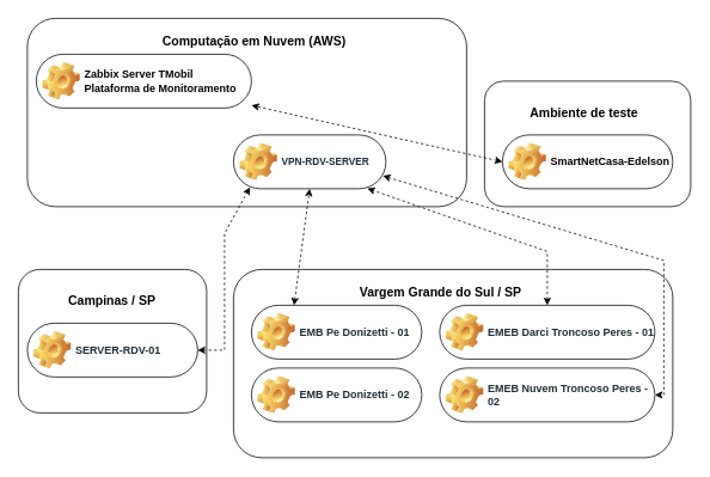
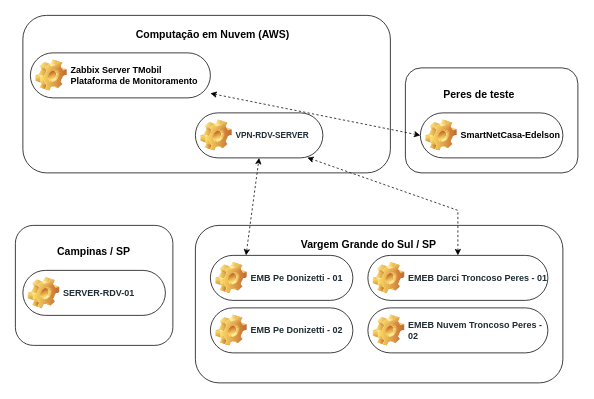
- <mxCell id="13" value="Zabbix Server TMobil&lt;br&gt;Plataforma de Monitoramento" style="label;whiteSpace=wrap;html=1;image=img/clipart/Gear_128x128.png;arcSize=50;" vertex="1" parent="1"><mxGeometry x="40" y="60" width="240" height="60" as="geometry" /></mxCell>
+ <mxCell id="13" value="Zabbix Server TMobil&lt;br&gt;Plataforma de Monitoramento" style="label;whiteSpace=wrap;html=1;image=img/clipart/Gear_128x128.png;arcSize=50;" vertex="1" parent="1"><mxGeometry x="40" y="70" width="240" height="60" as="geometry" /></mxCell>
- <mxCell id="17" value="Ambiente de teste" style="text;strokeColor=none;fillColor=none;spacingLeft=4;spacingRight=4;overflow=hidden;rotatable=0;points=[[0,0.5],[1,0.5]];portConstraint=eastwest;fontSize=14;fontStyle=1" vertex="1" parent="1"><mxGeometry x="585" y="110" width="157" height="30" as="geometry" /></mxCell>
+ <mxCell id="17" value="Peres de teste" style="text;strokeColor=none;fillColor=none;spacingLeft=4;spacingRight=4;overflow=hidden;rotatable=0;points=[[0,0.5],[1,0.5]];portConstraint=eastwest;fontSize=14;fontStyle=1" vertex="1" parent="1"><mxGeometry x="585" y="110" width="157" height="30" as="geometry" /></mxCell>
- <mxCell id="19" value="" style="endArrow=classic;startArrow=classic;html=1;rounded=0;fontFamily=Helvetica;fontSize=11;exitX=1;exitY=0.5;exitDx=0;exitDy=0;entryX=0.108;entryY=0.972;entryDx=0;entryDy=0;entryPerimeter=0;dashed=1;" edge="1" parent="1" source="9" target="12"><mxGeometry width="50" height="50" relative="1" as="geometry"><mxPoint x="210" y="380" as="sourcePoint" /><mxPoint x="300" y="280" as="targetPoint" /><Array as="points"><mxPoint x="250" y="390" /><mxPoint x="250" y="260" /></Array></mxGeometry></mxCell>
- <mxCell id="22" value="" style="endArrow=classic;startArrow=classic;html=1;rounded=0;fontFamily=Helvetica;fontSize=11;entryX=1;entryY=0.5;entryDx=0;entryDy=0;exitX=0.98;exitY=0.761;exitDx=0;exitDy=0;exitPerimeter=0;dashed=1;" edge="1" parent="1" source="12" target="8"><mxGeometry width="50" height="50" relative="1" as="geometry"><mxPoint x="430" y="210" as="sourcePoint" /><mxPoint x="710" y="280" as="targetPoint" /><Array as="points"><mxPoint x="740" y="290" /><mxPoint x="740" y="440" /></Array></mxGeometry></mxCell>
